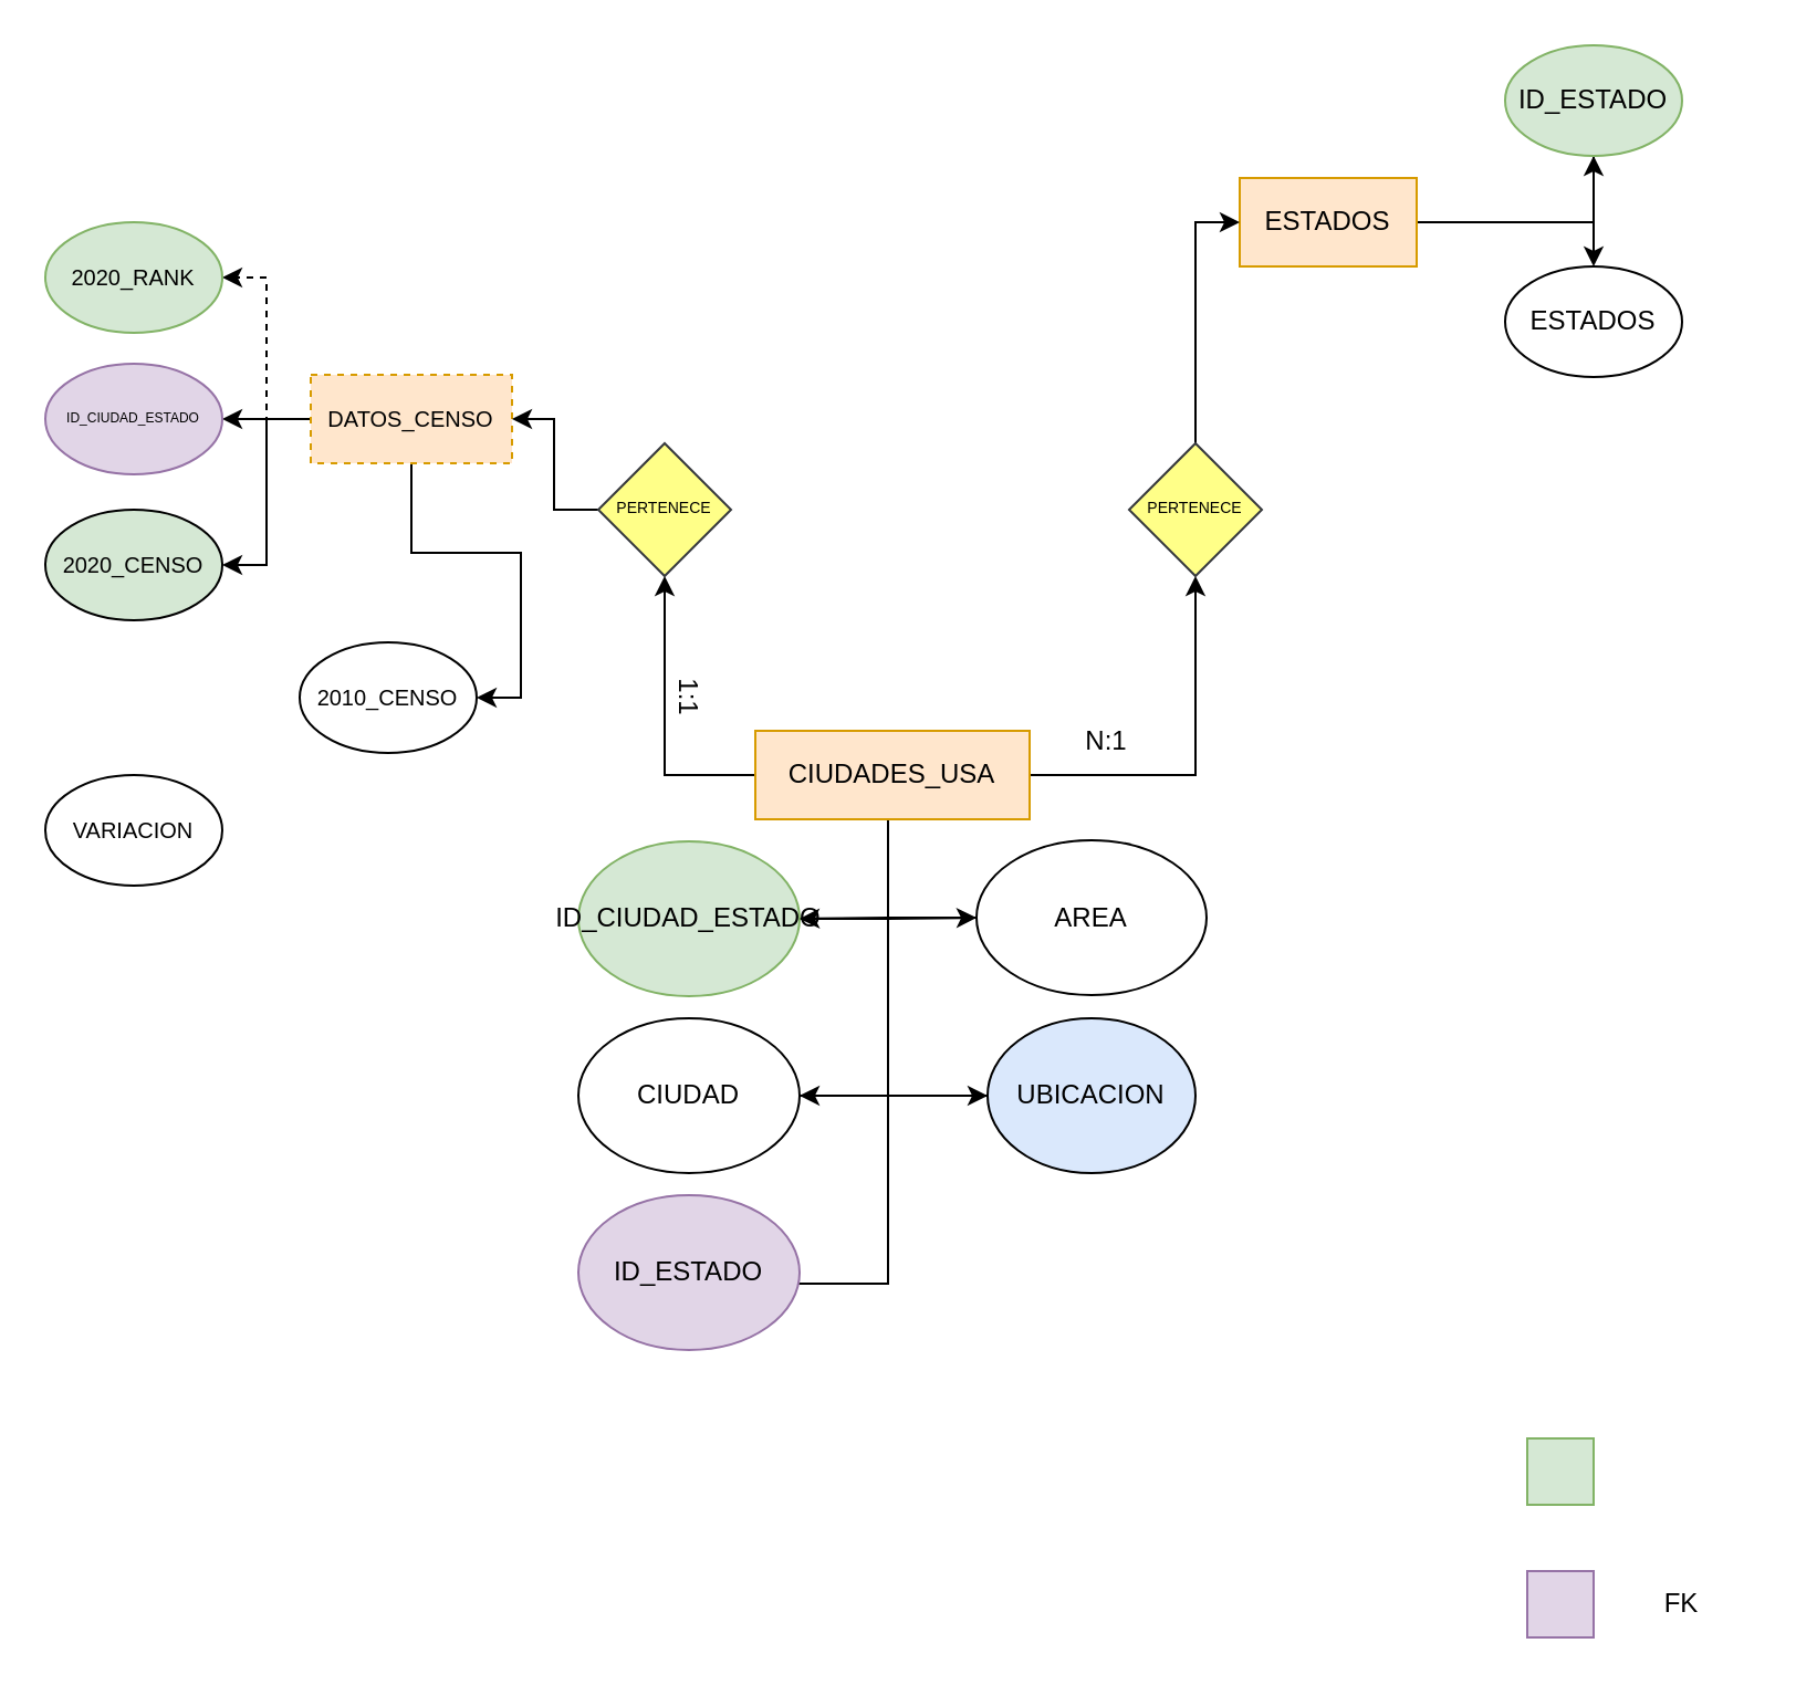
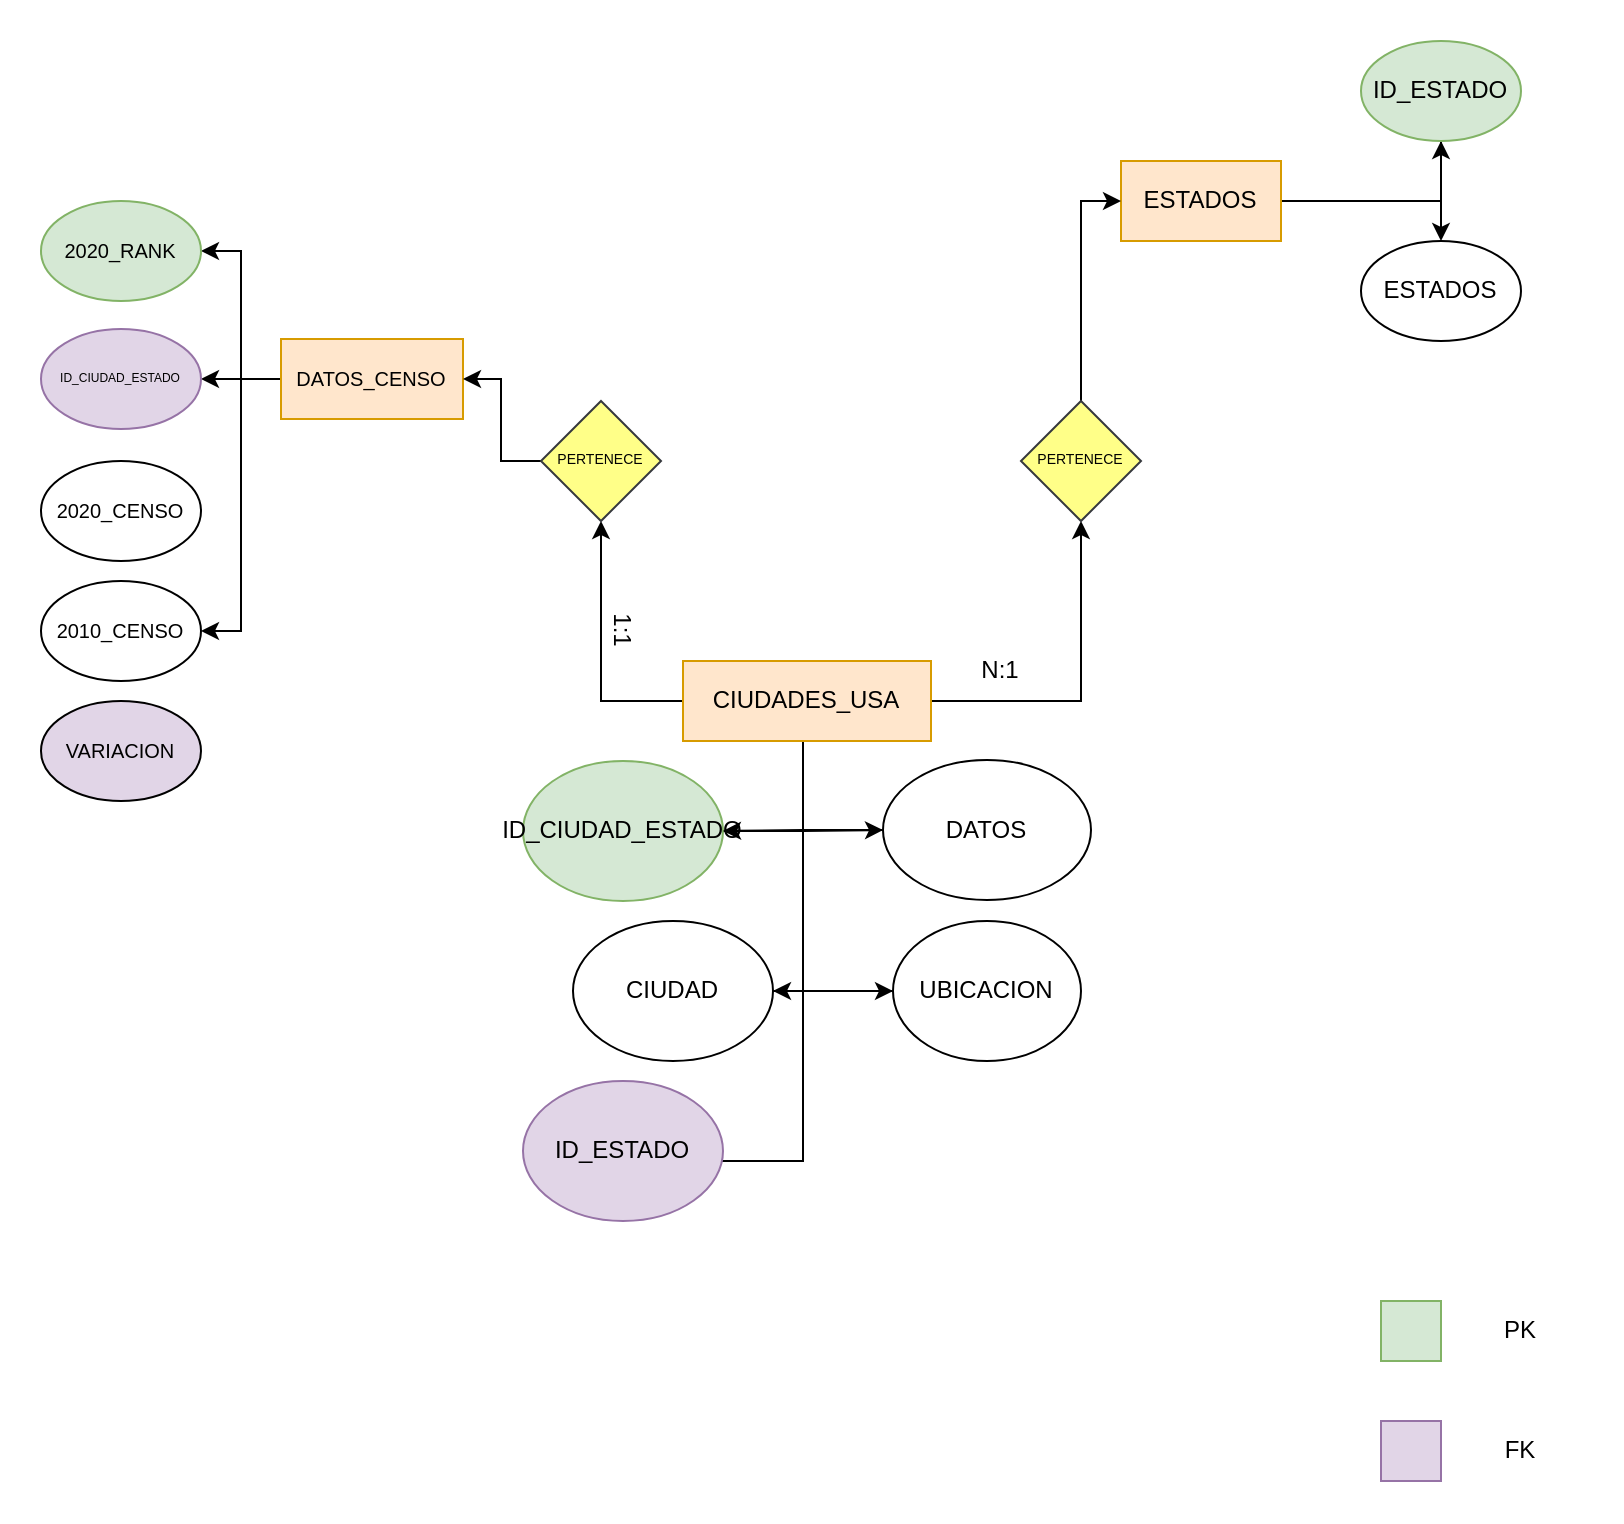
- <mxCell id="28" style="edgeStyle=orthogonalEdgeStyle;rounded=0;orthogonalLoop=1;jettySize=auto;html=1;entryX=1;entryY=0.5;entryDx=0;entryDy=0;dashed=1;" edge="1" parent="1" source="31" target="32"><mxGeometry relative="1" as="geometry" /></mxCell>
+ <mxCell id="28" style="edgeStyle=orthogonalEdgeStyle;rounded=0;orthogonalLoop=1;jettySize=auto;html=1;entryX=1;entryY=0.5;entryDx=0;entryDy=0;" edge="1" parent="1" source="31" target="32"><mxGeometry relative="1" as="geometry" /></mxCell>
- <mxCell id="31" value="DATOS_CENSO" style="rounded=0;whiteSpace=wrap;html=1;fontSize=10;fillColor=#ffe6cc;strokeColor=#d79b00;dashed=1;" vertex="1" parent="1"><mxGeometry x="140" y="169" width="91" height="40" as="geometry" /></mxCell>
+ <mxCell id="31" value="DATOS_CENSO" style="rounded=0;whiteSpace=wrap;html=1;fontSize=10;fillColor=#ffe6cc;strokeColor=#d79b00;" vertex="1" parent="1"><mxGeometry x="140" y="169" width="91" height="40" as="geometry" /></mxCell>
- <mxCell id="35" value="2020_CENSO" style="ellipse;whiteSpace=wrap;html=1;fontSize=10;fillColor=#d5e8d4;" vertex="1" parent="1"><mxGeometry x="20" y="230" width="80" height="50" as="geometry" /></mxCell>
+ <mxCell id="35" value="2020_CENSO" style="ellipse;whiteSpace=wrap;html=1;fontSize=10;" vertex="1" parent="1"><mxGeometry x="20" y="230" width="80" height="50" as="geometry" /></mxCell>
- <mxCell id="29" style="edgeStyle=orthogonalEdgeStyle;rounded=0;orthogonalLoop=1;jettySize=auto;html=1;entryX=1;entryY=0.5;entryDx=0;entryDy=0;" edge="1" parent="1" source="31" target="35"><mxGeometry relative="1" as="geometry"><Array as="points"><mxPoint x="120" y="189" /><mxPoint x="120" y="255" /></Array></mxGeometry></mxCell>
- <mxCell id="36" value="2010_CENSO" style="ellipse;whiteSpace=wrap;html=1;fontSize=10;" vertex="1" parent="1"><mxGeometry x="135" y="290" width="80" height="50" as="geometry" /></mxCell>
+ <mxCell id="36" value="2010_CENSO" style="ellipse;whiteSpace=wrap;html=1;fontSize=10;" vertex="1" parent="1"><mxGeometry x="20" y="290" width="80" height="50" as="geometry" /></mxCell>
- <mxCell id="37" value="VARIACION" style="ellipse;whiteSpace=wrap;html=1;fontSize=10;" vertex="1" parent="1"><mxGeometry x="20" y="350" width="80" height="50" as="geometry" /></mxCell>
+ <mxCell id="37" value="VARIACION" style="ellipse;whiteSpace=wrap;html=1;fontSize=10;fillColor=#e1d5e7;" vertex="1" parent="1"><mxGeometry x="20" y="350" width="80" height="50" as="geometry" /></mxCell>
- <mxCell id="12" value="AREA" style="ellipse;whiteSpace=wrap;html=1;" vertex="1" parent="1"><mxGeometry x="441" y="379.5" width="104" height="70" as="geometry" /></mxCell>
+ <mxCell id="12" value="DATOS" style="ellipse;whiteSpace=wrap;html=1;" vertex="1" parent="1"><mxGeometry x="441" y="379.5" width="104" height="70" as="geometry" /></mxCell>
- <mxCell id="9" value="CIUDAD" style="ellipse;whiteSpace=wrap;html=1;" vertex="1" parent="1"><mxGeometry x="261" y="460" width="100" height="70" as="geometry" /></mxCell>
+ <mxCell id="9" value="CIUDAD" style="ellipse;whiteSpace=wrap;html=1;" vertex="1" parent="1"><mxGeometry x="286" y="460" width="100" height="70" as="geometry" /></mxCell>
- <mxCell id="14" value="UBICACION" style="ellipse;whiteSpace=wrap;html=1;fillColor=#dae8fc;" vertex="1" parent="1"><mxGeometry x="446" y="460" width="94" height="70" as="geometry" /></mxCell>
+ <mxCell id="14" value="UBICACION" style="ellipse;whiteSpace=wrap;html=1;" vertex="1" parent="1"><mxGeometry x="446" y="460" width="94" height="70" as="geometry" /></mxCell>
+ <mxCell id="16" value="PK" style="text;html=1;align=center;verticalAlign=middle;whiteSpace=wrap;rounded=0;" vertex="1" parent="1"><mxGeometry x="730" y="650" width="60" height="30" as="geometry" /></mxCell>
